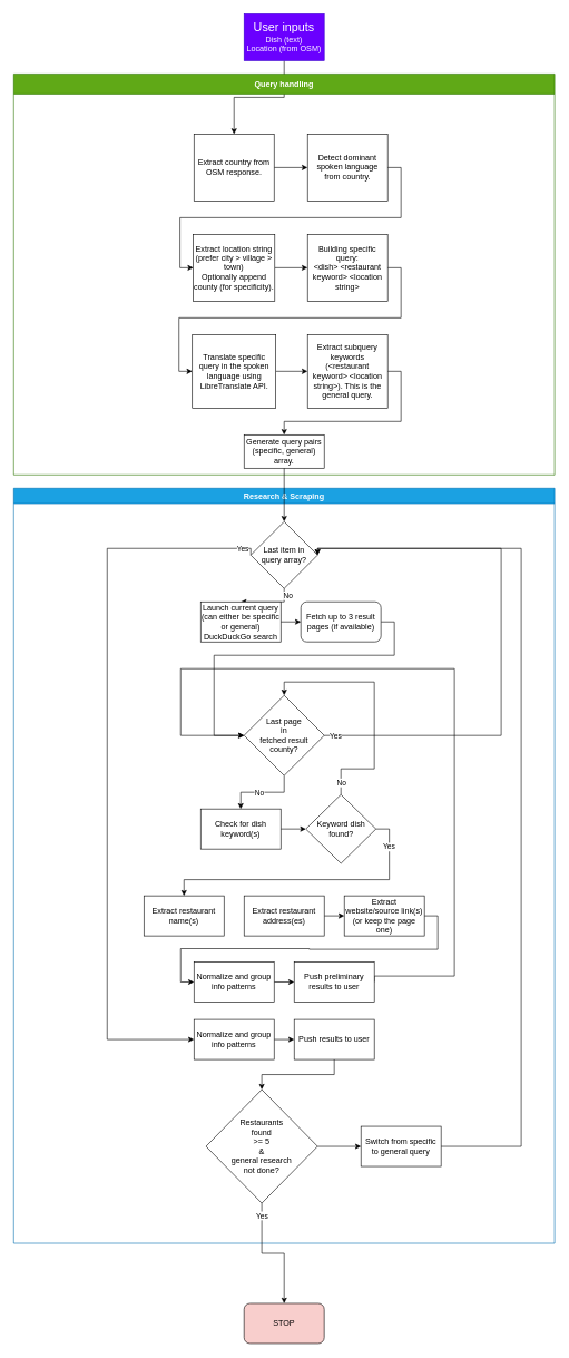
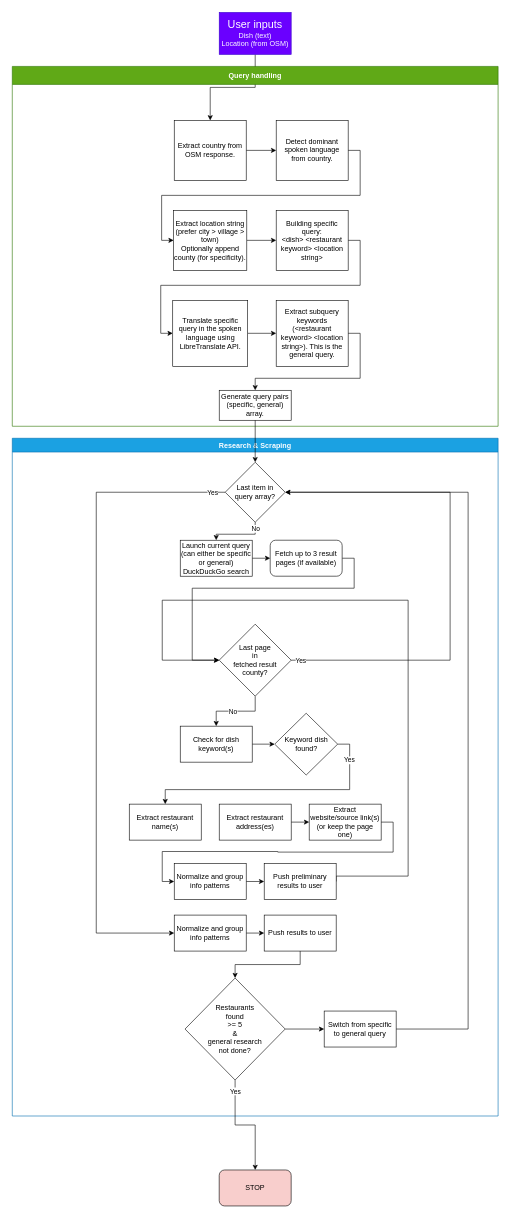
- <mxCell id="23" value="&lt;div&gt;Last item in&lt;/div&gt;&lt;div&gt;query array?&lt;/div&gt;" style="rhombus;whiteSpace=wrap;html=1;" parent="18" vertex="1"><mxGeometry x="355" y="50" width="100" height="100" as="geometry" /></mxCell>
+ <mxCell id="23" value="&lt;div&gt;Last item in&lt;/div&gt;&lt;div&gt;query array?&lt;/div&gt;" style="rhombus;whiteSpace=wrap;html=1;" parent="18" vertex="1"><mxGeometry x="355" y="40" width="100" height="100" as="geometry" /></mxCell>
- <mxCell id="35" style="edgeStyle=orthogonalEdgeStyle;rounded=0;orthogonalLoop=1;jettySize=auto;html=1;exitX=0.5;exitY=0;exitDx=0;exitDy=0;entryX=0.5;entryY=0;entryDx=0;entryDy=0;" edge="1" parent="18" source="37" target="32"><mxGeometry relative="1" as="geometry"><Array as="points"><mxPoint x="490" y="420" /><mxPoint x="540" y="420" /><mxPoint x="540" y="290" /><mxPoint x="405" y="290" /></Array></mxGeometry></mxCell>
- <mxCell id="36" value="No" style="edgeLabel;html=1;align=center;verticalAlign=middle;resizable=0;points=[];" vertex="1" connectable="0" parent="35"><mxGeometry x="0.116" y="-1" relative="1" as="geometry"><mxPoint x="-51" y="140" as="offset" /></mxGeometry></mxCell>
